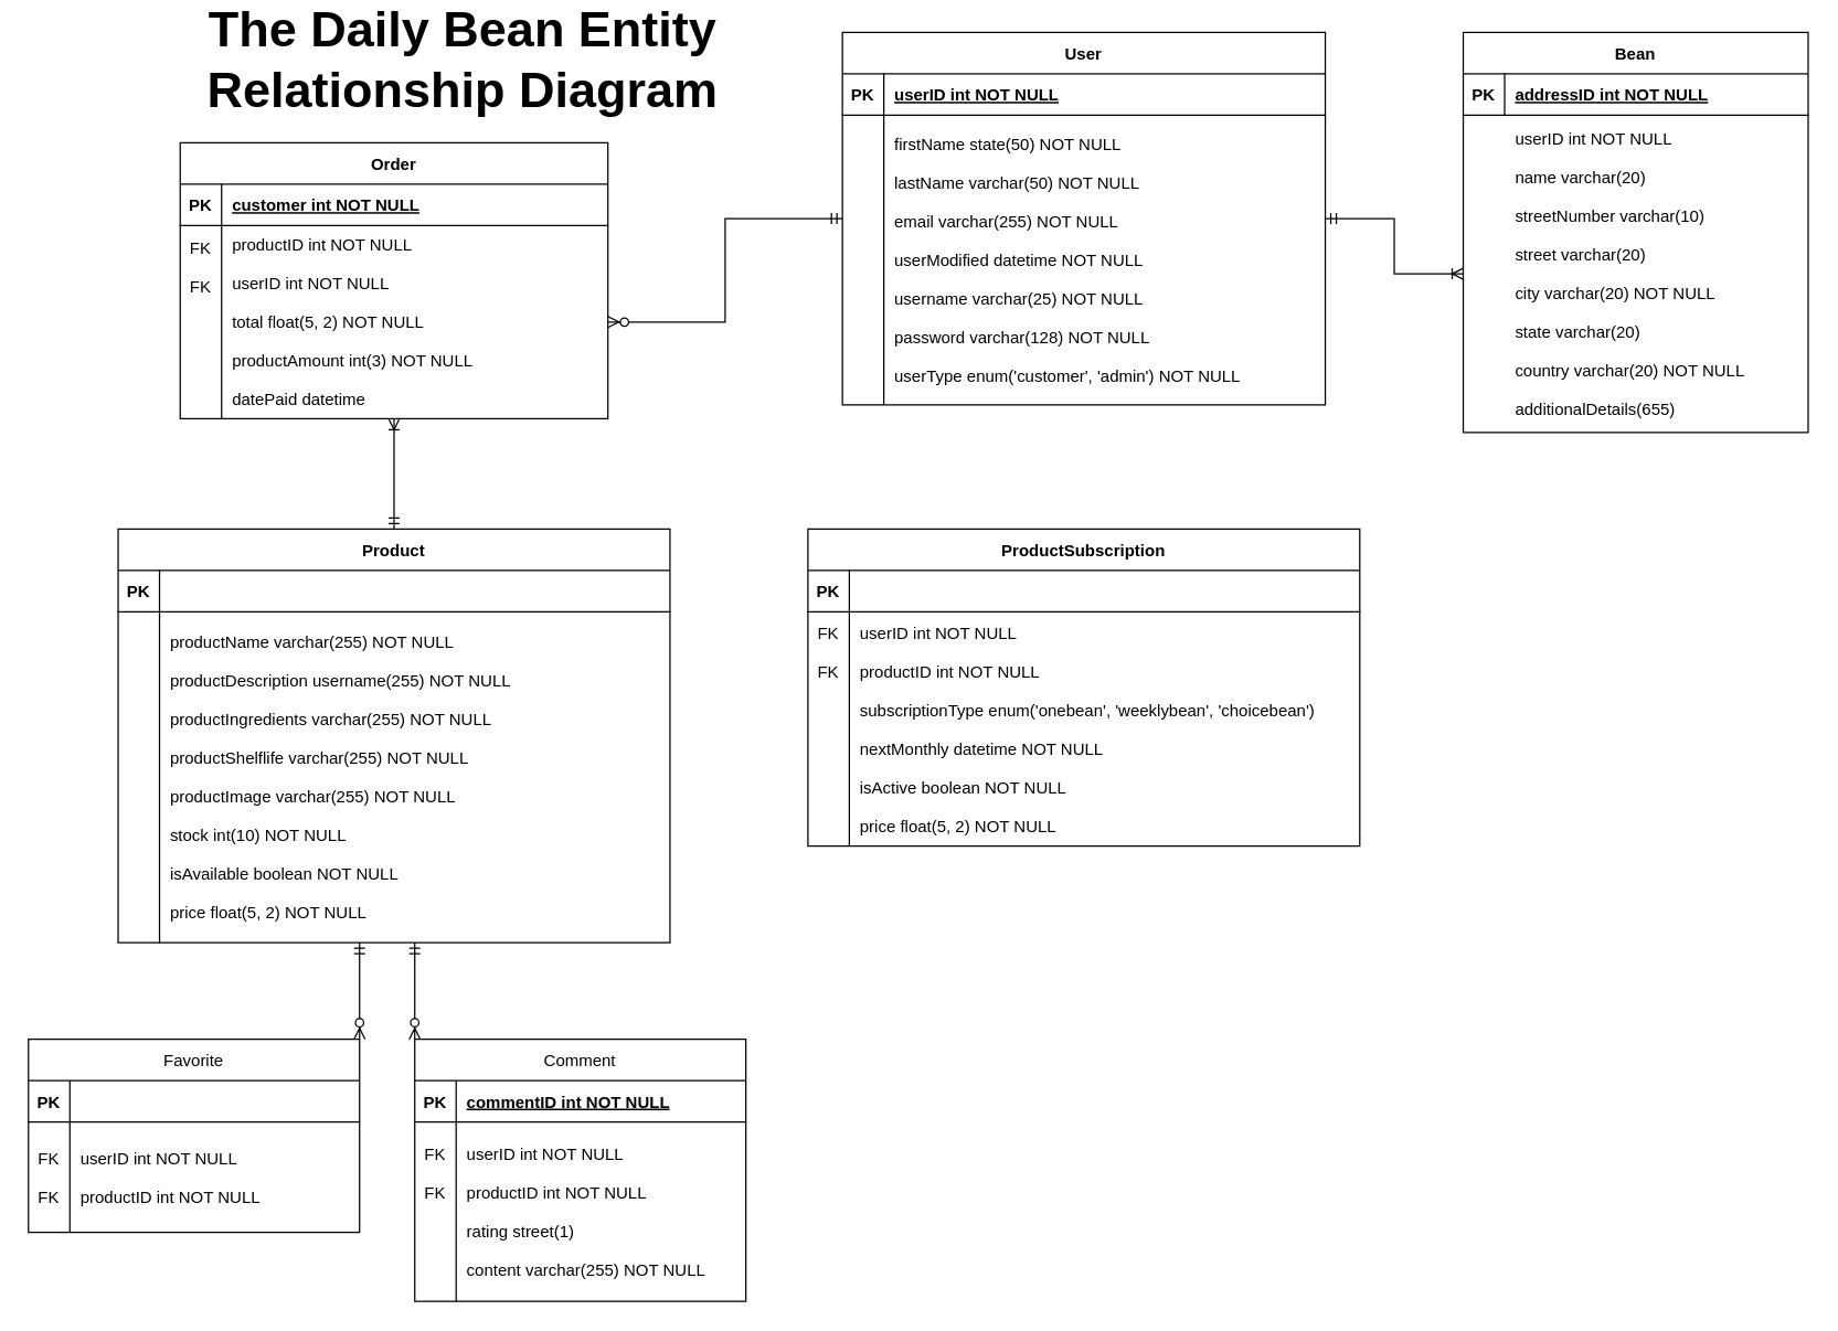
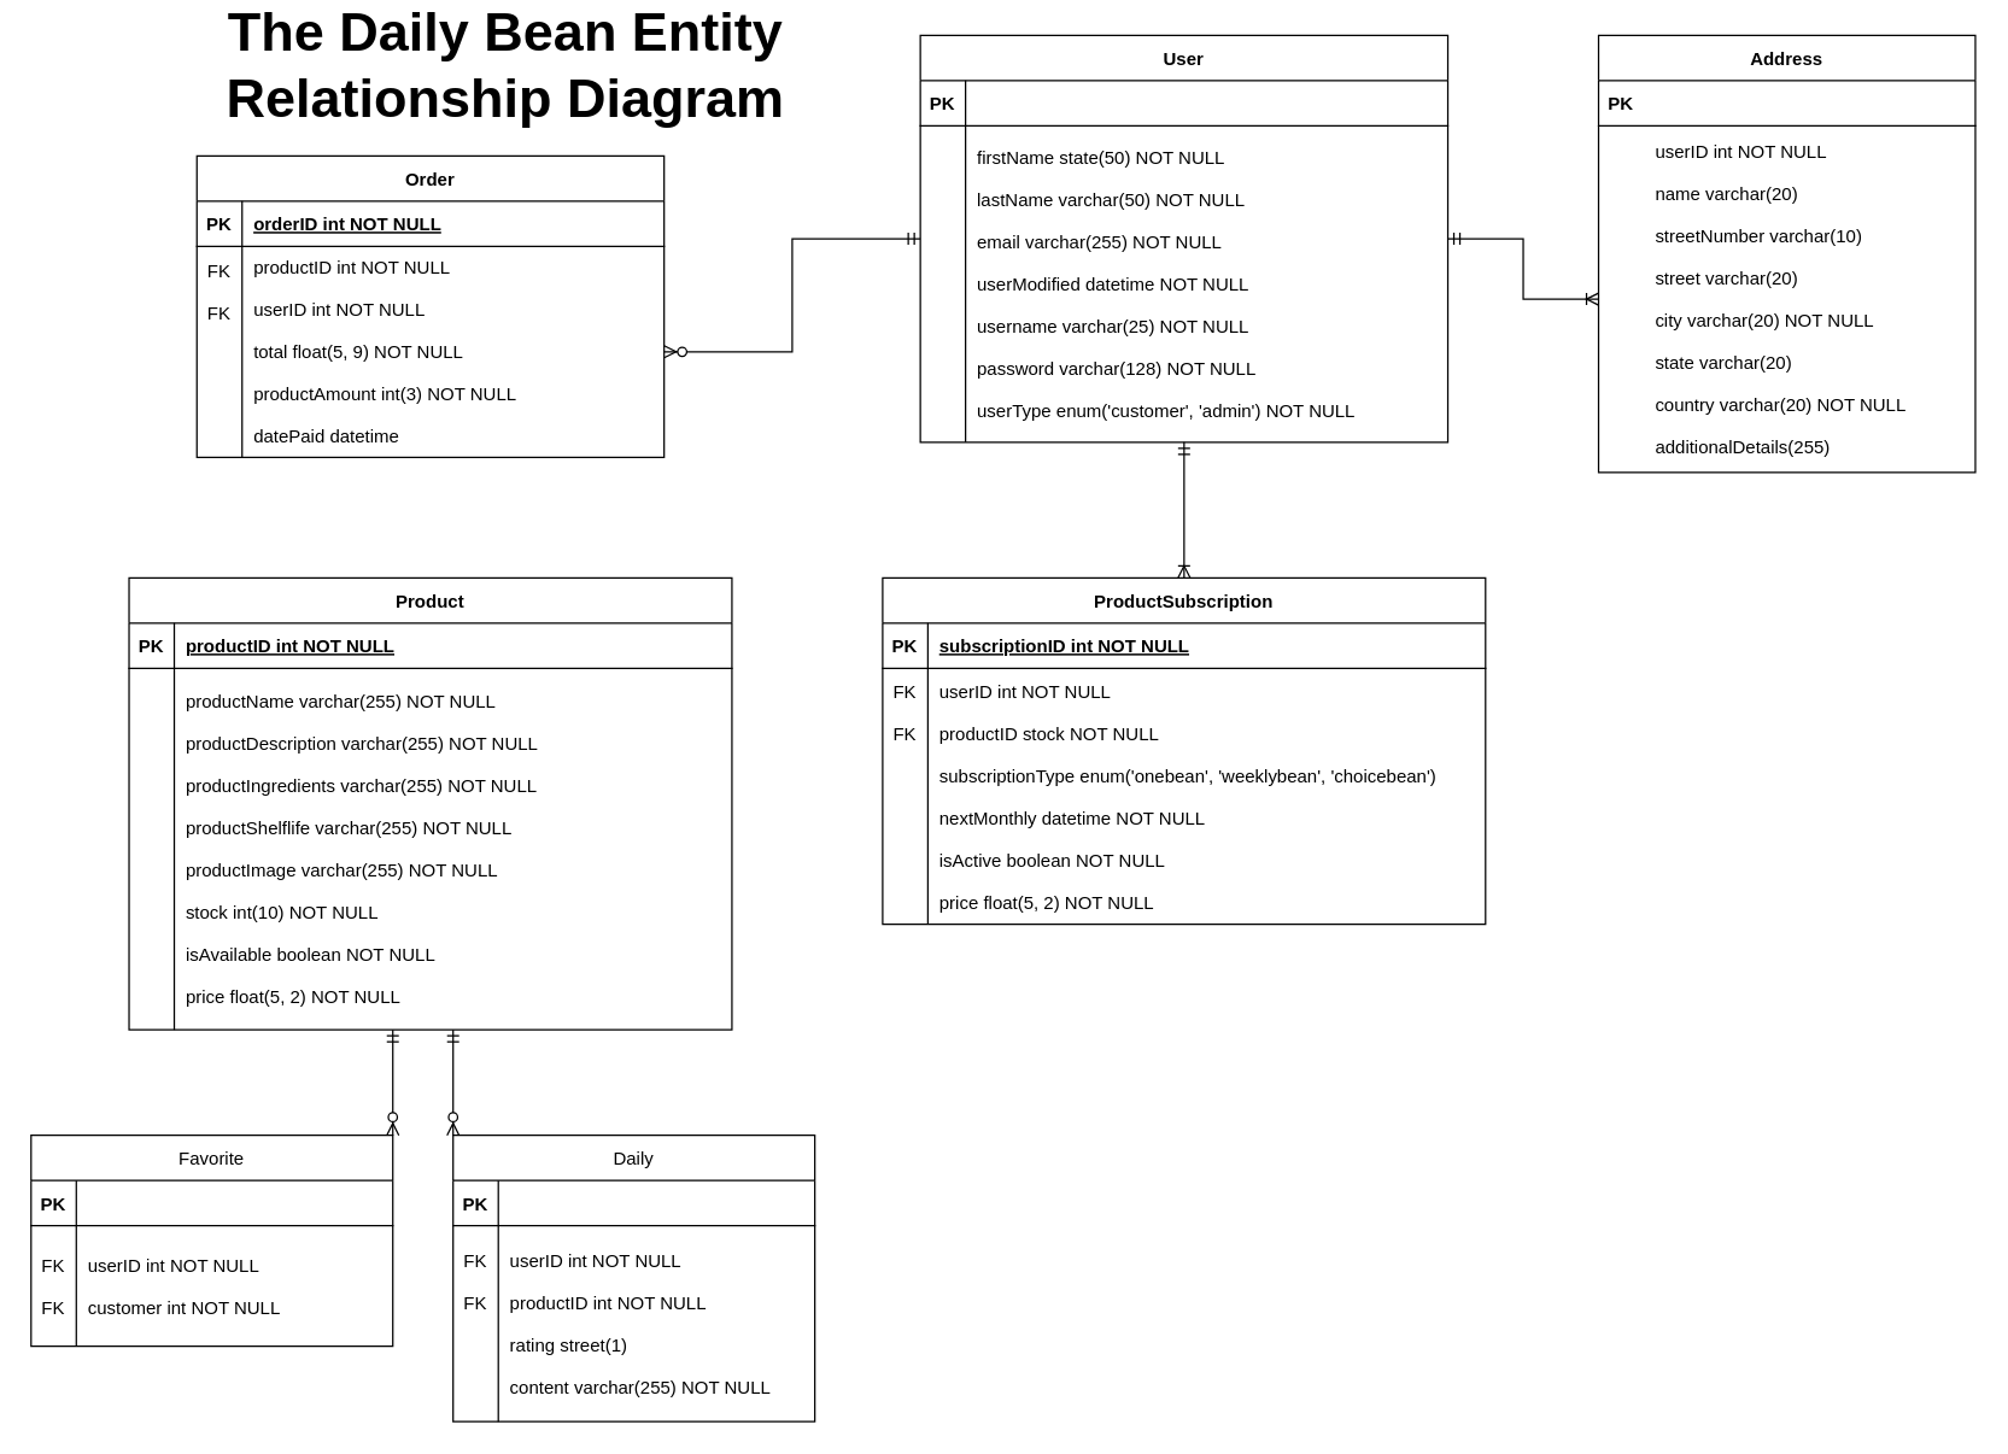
- <mxCell id="9" value="Bean" style="shape=table;startSize=30;container=1;collapsible=1;childLayout=tableLayout;fixedRows=1;rowLines=0;fontStyle=1;align=center;resizeLast=1;" vertex="1" parent="1"><mxGeometry x="1060" y="20" width="250" height="290" as="geometry" /></mxCell>
+ <mxCell id="9" value="Address" style="shape=table;startSize=30;container=1;collapsible=1;childLayout=tableLayout;fixedRows=1;rowLines=0;fontStyle=1;align=center;resizeLast=1;" vertex="1" parent="1"><mxGeometry x="1060" y="20" width="250" height="290" as="geometry" /></mxCell>
- <mxCell id="5" value="userID int NOT NULL " style="shape=partialRectangle;overflow=hidden;connectable=0;fillColor=none;top=0;left=0;bottom=0;right=0;align=left;spacingLeft=6;fontStyle=5;" vertex="1" parent="3"><mxGeometry x="30" width="320" height="30" as="geometry"><mxRectangle width="320" height="30" as="alternateBounds" /></mxGeometry></mxCell>
- <mxCell id="12" value="addressID int NOT NULL " style="shape=partialRectangle;overflow=hidden;connectable=0;fillColor=none;top=0;left=0;bottom=0;right=0;align=left;spacingLeft=6;fontStyle=5;" vertex="1" parent="10"><mxGeometry x="30" width="220" height="30" as="geometry"><mxRectangle width="220" height="30" as="alternateBounds" /></mxGeometry></mxCell>
- <mxCell id="14" value="userID int NOT NULL&#10;&#10;name varchar(20)&#10;&#10;streetNumber varchar(10)&#10;&#10;street varchar(20)&#10;&#10;city varchar(20) NOT NULL&#10;&#10;state varchar(20)&#10;&#10;country varchar(20) NOT NULL&#10;&#10;additionalDetails(655)" style="shape=partialRectangle;overflow=hidden;connectable=0;fillColor=none;top=0;left=0;bottom=0;right=0;align=left;spacingLeft=6;" vertex="1" parent="13"><mxGeometry x="30" width="220" height="230" as="geometry"><mxRectangle width="220" height="230" as="alternateBounds" /></mxGeometry></mxCell>
+ <mxCell id="14" value="userID int NOT NULL&#10;&#10;name varchar(20)&#10;&#10;streetNumber varchar(10)&#10;&#10;street varchar(20)&#10;&#10;city varchar(20) NOT NULL&#10;&#10;state varchar(20)&#10;&#10;country varchar(20) NOT NULL&#10;&#10;additionalDetails(255)" style="shape=partialRectangle;overflow=hidden;connectable=0;fillColor=none;top=0;left=0;bottom=0;right=0;align=left;spacingLeft=6;" vertex="1" parent="13"><mxGeometry x="30" width="220" height="230" as="geometry"><mxRectangle width="220" height="230" as="alternateBounds" /></mxGeometry></mxCell>
- <mxCell id="25" value="customer int NOT NULL " style="shape=partialRectangle;overflow=hidden;connectable=0;fillColor=none;top=0;left=0;bottom=0;right=0;align=left;spacingLeft=6;fontStyle=5;" vertex="1" parent="23"><mxGeometry x="30" width="280" height="30" as="geometry"><mxRectangle width="280" height="30" as="alternateBounds" /></mxGeometry></mxCell>
+ <mxCell id="25" value="orderID int NOT NULL " style="shape=partialRectangle;overflow=hidden;connectable=0;fillColor=none;top=0;left=0;bottom=0;right=0;align=left;spacingLeft=6;fontStyle=5;" vertex="1" parent="23"><mxGeometry x="30" width="280" height="30" as="geometry"><mxRectangle width="280" height="30" as="alternateBounds" /></mxGeometry></mxCell>
- <mxCell id="28" value="productID int NOT NULL&#10;&#10;userID int NOT NULL&#10;&#10;total float(5, 2) NOT NULL&#10;&#10;productAmount int(3) NOT NULL&#10;&#10;datePaid datetime" style="shape=partialRectangle;overflow=hidden;connectable=0;fillColor=none;top=0;left=0;bottom=0;right=0;align=left;spacingLeft=6;" vertex="1" parent="26"><mxGeometry x="30" width="280" height="140" as="geometry"><mxRectangle width="280" height="140" as="alternateBounds" /></mxGeometry></mxCell>
+ <mxCell id="28" value="productID int NOT NULL&#10;&#10;userID int NOT NULL&#10;&#10;total float(5, 9) NOT NULL&#10;&#10;productAmount int(3) NOT NULL&#10;&#10;datePaid datetime" style="shape=partialRectangle;overflow=hidden;connectable=0;fillColor=none;top=0;left=0;bottom=0;right=0;align=left;spacingLeft=6;" vertex="1" parent="26"><mxGeometry x="30" width="280" height="140" as="geometry"><mxRectangle width="280" height="140" as="alternateBounds" /></mxGeometry></mxCell>
+ <mxCell id="41" value="" style="fontSize=12;html=1;endArrow=ERoneToMany;startArrow=ERmandOne;rounded=0;strokeColor=default;align=center;verticalAlign=middle;fontFamily=Helvetica;fontColor=default;labelBackgroundColor=default;entryX=0.5;entryY=0;entryDx=0;entryDy=0;" edge="1" parent="1" source="2" target="49"><mxGeometry width="100" height="100" relative="1" as="geometry"><mxPoint x="820" y="290" as="sourcePoint" /><mxPoint x="740" y="350" as="targetPoint" /></mxGeometry></mxCell>
- <mxCell id="37" value="" style="fontSize=12;html=1;endArrow=ERoneToMany;startArrow=ERmandOne;rounded=0;strokeColor=default;align=center;verticalAlign=middle;fontFamily=Helvetica;fontColor=default;labelBackgroundColor=default;edgeStyle=orthogonalEdgeStyle;" edge="1" parent="1" source="15" target="22"><mxGeometry width="100" height="100" relative="1" as="geometry"><mxPoint x="250" y="350" as="sourcePoint" /><mxPoint x="30" y="380" as="targetPoint" /></mxGeometry></mxCell>
+ <mxCell id="18" value="productID int NOT NULL " style="shape=partialRectangle;overflow=hidden;connectable=0;fillColor=none;top=0;left=0;bottom=0;right=0;align=left;spacingLeft=6;fontStyle=5;" vertex="1" parent="16"><mxGeometry x="30" width="370" height="30" as="geometry"><mxRectangle width="370" height="30" as="alternateBounds" /></mxGeometry></mxCell>
+ <mxCell id="52" value="subscriptionID int NOT NULL " style="shape=partialRectangle;overflow=hidden;connectable=0;fillColor=none;top=0;left=0;bottom=0;right=0;align=left;spacingLeft=6;fontStyle=5;" vertex="1" parent="50"><mxGeometry x="30" width="370" height="30" as="geometry"><mxRectangle width="370" height="30" as="alternateBounds" /></mxGeometry></mxCell>
- <mxCell id="55" value="userID int NOT NULL&#10;&#10;productID int NOT NULL&#10;&#10;subscriptionType enum('onebean', 'weeklybean', 'choicebean')&#10;&#10;nextMonthly datetime NOT NULL&#10;&#10;isActive boolean NOT NULL &#10;&#10;price float(5, 2) NOT NULL" style="shape=partialRectangle;overflow=hidden;connectable=0;fillColor=none;top=0;left=0;bottom=0;right=0;align=left;spacingLeft=6;" vertex="1" parent="53"><mxGeometry x="30" width="370" height="170" as="geometry"><mxRectangle width="370" height="170" as="alternateBounds" /></mxGeometry></mxCell>
+ <mxCell id="55" value="userID int NOT NULL&#10;&#10;productID stock NOT NULL&#10;&#10;subscriptionType enum('onebean', 'weeklybean', 'choicebean')&#10;&#10;nextMonthly datetime NOT NULL&#10;&#10;isActive boolean NOT NULL &#10;&#10;price float(5, 2) NOT NULL" style="shape=partialRectangle;overflow=hidden;connectable=0;fillColor=none;top=0;left=0;bottom=0;right=0;align=left;spacingLeft=6;" vertex="1" parent="53"><mxGeometry x="30" width="370" height="170" as="geometry"><mxRectangle width="370" height="170" as="alternateBounds" /></mxGeometry></mxCell>
- <mxCell id="21" value="productName varchar(255) NOT NULL&#10;&#10;productDescription username(255) NOT NULL&#10;&#10;productIngredients varchar(255) NOT NULL&#10;&#10;productShelflife varchar(255) NOT NULL&#10;&#10;productImage varchar(255) NOT NULL&#10;&#10;stock int(10) NOT NULL&#10;&#10;isAvailable boolean NOT NULL &#10;&#10;price float(5, 2) NOT NULL" style="shape=partialRectangle;overflow=hidden;connectable=0;fillColor=none;top=0;left=0;bottom=0;right=0;align=left;spacingLeft=6;" vertex="1" parent="19"><mxGeometry x="30" width="370" height="240" as="geometry"><mxRectangle width="370" height="240" as="alternateBounds" /></mxGeometry></mxCell>
+ <mxCell id="21" value="productName varchar(255) NOT NULL&#10;&#10;productDescription varchar(255) NOT NULL&#10;&#10;productIngredients varchar(255) NOT NULL&#10;&#10;productShelflife varchar(255) NOT NULL&#10;&#10;productImage varchar(255) NOT NULL&#10;&#10;stock int(10) NOT NULL&#10;&#10;isAvailable boolean NOT NULL &#10;&#10;price float(5, 2) NOT NULL" style="shape=partialRectangle;overflow=hidden;connectable=0;fillColor=none;top=0;left=0;bottom=0;right=0;align=left;spacingLeft=6;" vertex="1" parent="19"><mxGeometry x="30" width="370" height="240" as="geometry"><mxRectangle width="370" height="240" as="alternateBounds" /></mxGeometry></mxCell>
- <mxCell id="29" value="Comment" style="shape=table;startSize=30;container=1;collapsible=1;childLayout=tableLayout;fixedRows=1;rowLines=0;fontStyle=0;align=center;resizeLast=1;" vertex="1" parent="1"><mxGeometry x="300" y="750" width="240" height="190" as="geometry" /></mxCell>
+ <mxCell id="29" value="Daily" style="shape=table;startSize=30;container=1;collapsible=1;childLayout=tableLayout;fixedRows=1;rowLines=0;fontStyle=0;align=center;resizeLast=1;" vertex="1" parent="1"><mxGeometry x="300" y="750" width="240" height="190" as="geometry" /></mxCell>
- <mxCell id="32" value="commentID int NOT NULL " style="shape=partialRectangle;overflow=hidden;connectable=0;fillColor=none;top=0;left=0;bottom=0;right=0;align=left;spacingLeft=6;fontStyle=5;" vertex="1" parent="30"><mxGeometry x="30" width="210" height="30" as="geometry"><mxRectangle width="210" height="30" as="alternateBounds" /></mxGeometry></mxCell>
- <mxCell id="47" value="userID int NOT NULL&#10;&#10;productID int NOT NULL" style="shape=partialRectangle;overflow=hidden;connectable=0;fillColor=none;top=0;left=0;bottom=0;right=0;align=left;spacingLeft=6;fontStyle=0" vertex="1" parent="45"><mxGeometry x="30" width="210" height="80" as="geometry"><mxRectangle width="210" height="80" as="alternateBounds" /></mxGeometry></mxCell>
+ <mxCell id="47" value="userID int NOT NULL&#10;&#10;customer int NOT NULL" style="shape=partialRectangle;overflow=hidden;connectable=0;fillColor=none;top=0;left=0;bottom=0;right=0;align=left;spacingLeft=6;fontStyle=0" vertex="1" parent="45"><mxGeometry x="30" width="210" height="80" as="geometry"><mxRectangle width="210" height="80" as="alternateBounds" /></mxGeometry></mxCell>
